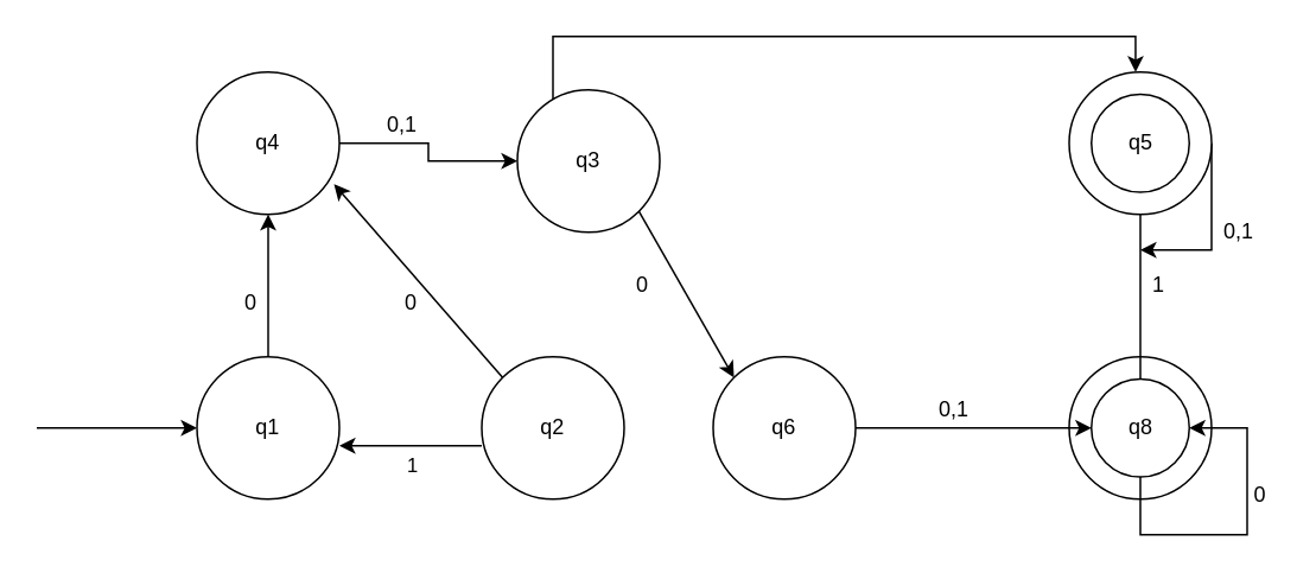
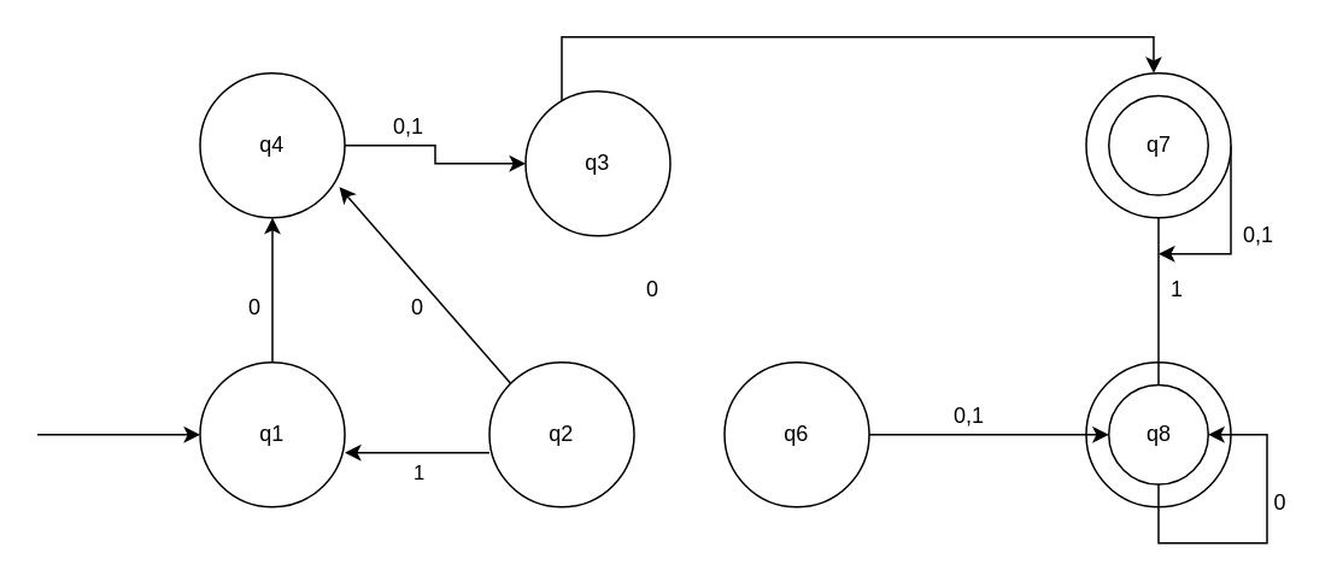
- <mxCell id="24" value="q5" style="ellipse;whiteSpace=wrap;html=1;aspect=fixed;" vertex="1" parent="1"><mxGeometry x="612.5" y="52.5" width="55" height="55" as="geometry" /></mxCell>
+ <mxCell id="24" value="q7" style="ellipse;whiteSpace=wrap;html=1;aspect=fixed;" vertex="1" parent="1"><mxGeometry x="612.5" y="52.5" width="55" height="55" as="geometry" /></mxCell>
- <mxCell id="28" value="" style="endArrow=classic;html=1;exitX=1;exitY=1;exitDx=0;exitDy=0;entryX=0;entryY=0;entryDx=0;entryDy=0;" edge="1" parent="1" source="18" target="21"><mxGeometry width="50" height="50" relative="1" as="geometry"><mxPoint x="370" y="210" as="sourcePoint" /><mxPoint x="420" y="160" as="targetPoint" /></mxGeometry></mxCell>
